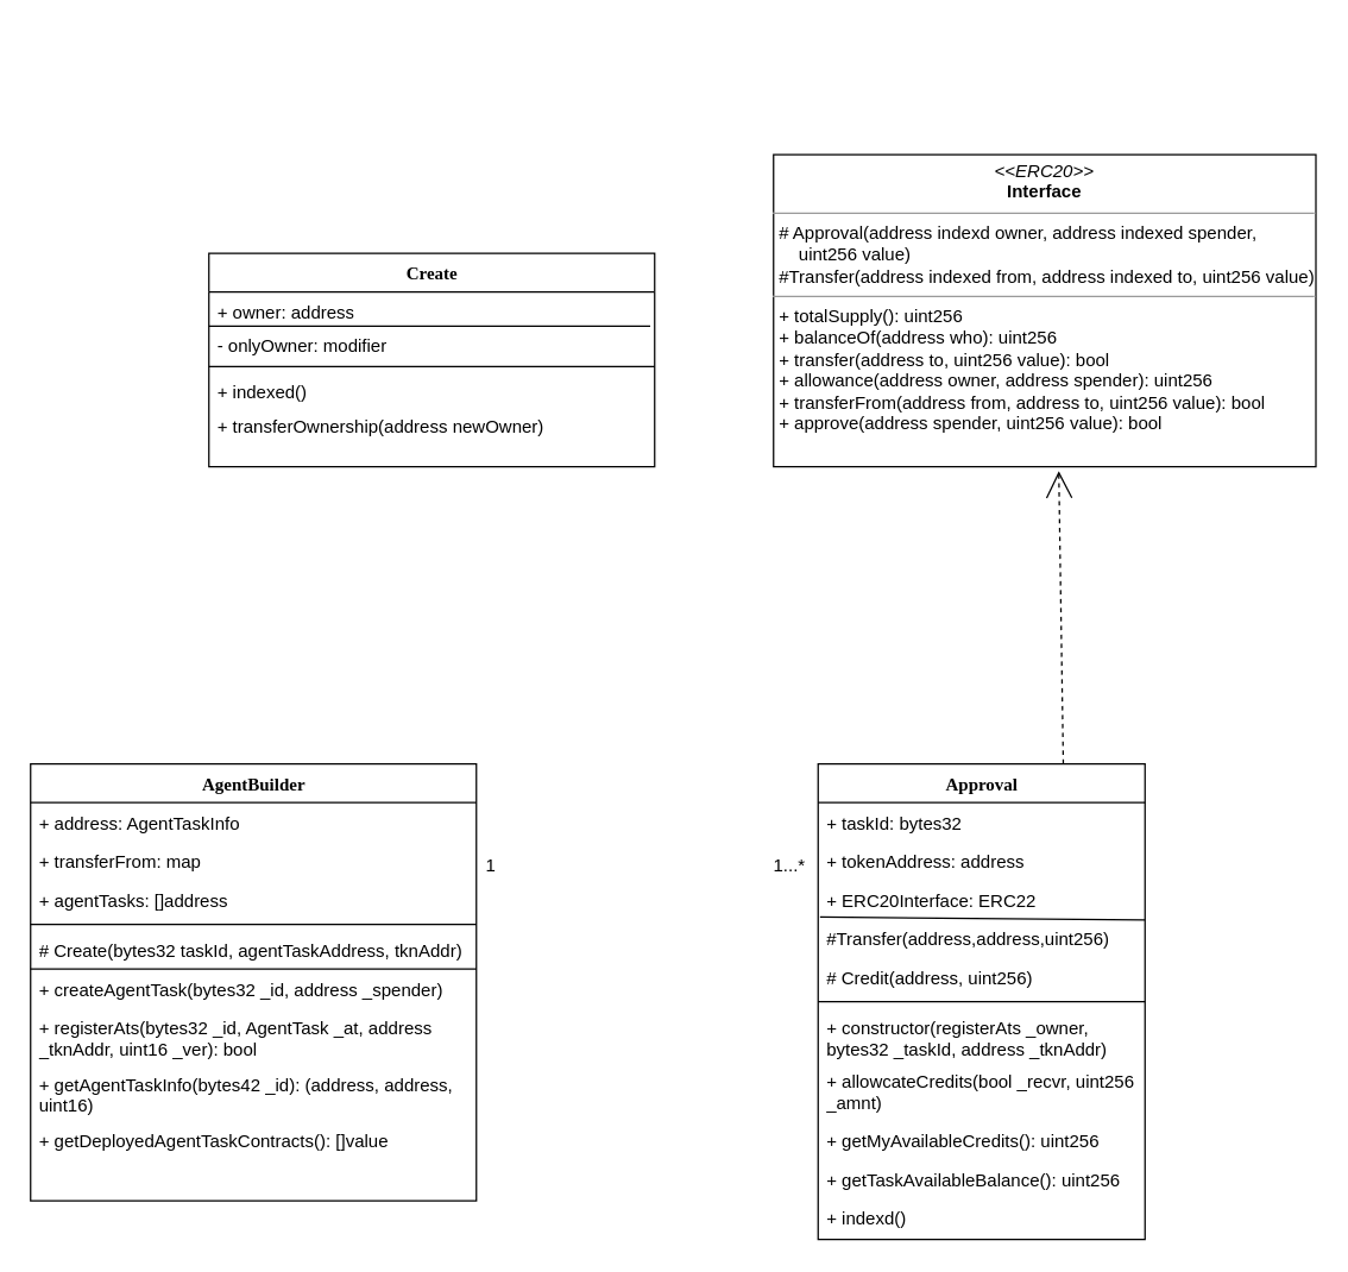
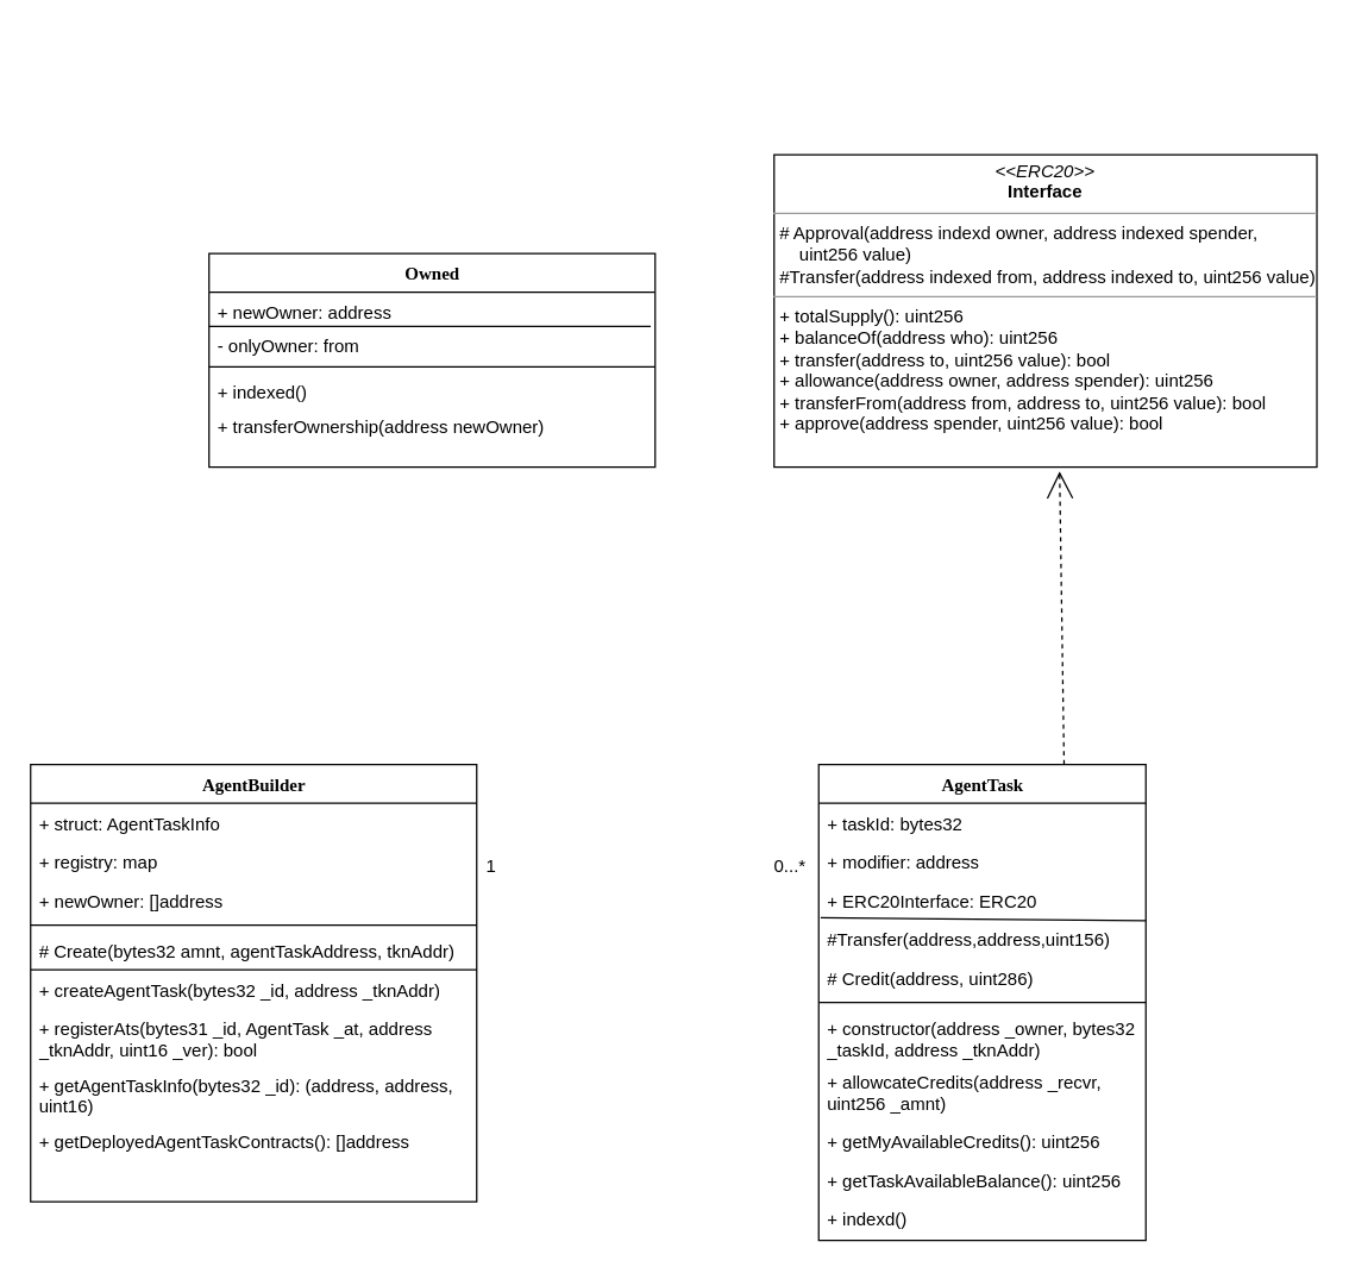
- <mxCell id="33" value="Create" style="swimlane;html=1;fontStyle=1;align=center;verticalAlign=top;childLayout=stackLayout;horizontal=1;startSize=26;horizontalStack=0;resizeParent=1;resizeLast=0;collapsible=1;marginBottom=0;swimlaneFillColor=#ffffff;rounded=0;shadow=0;comic=0;labelBackgroundColor=none;strokeWidth=1;fillColor=none;fontFamily=Verdana;fontSize=12" parent="32" vertex="1"><mxGeometry width="300" height="143.59" as="geometry" /></mxCell>
+ <mxCell id="33" value="Owned" style="swimlane;html=1;fontStyle=1;align=center;verticalAlign=top;childLayout=stackLayout;horizontal=1;startSize=26;horizontalStack=0;resizeParent=1;resizeLast=0;collapsible=1;marginBottom=0;swimlaneFillColor=#ffffff;rounded=0;shadow=0;comic=0;labelBackgroundColor=none;strokeWidth=1;fillColor=none;fontFamily=Verdana;fontSize=12" parent="32" vertex="1"><mxGeometry width="300" height="143.59" as="geometry" /></mxCell>
- <mxCell id="34" value="+ owner: address" style="text;html=1;strokeColor=none;fillColor=none;align=left;verticalAlign=top;spacingLeft=4;spacingRight=4;whiteSpace=wrap;overflow=hidden;rotatable=0;points=[[0,0.5],[1,0.5]];portConstraint=eastwest;" parent="33" vertex="1"><mxGeometry y="26" width="300" height="23.31" as="geometry" /></mxCell>
+ <mxCell id="34" value="+ newOwner: address" style="text;html=1;strokeColor=none;fillColor=none;align=left;verticalAlign=top;spacingLeft=4;spacingRight=4;whiteSpace=wrap;overflow=hidden;rotatable=0;points=[[0,0.5],[1,0.5]];portConstraint=eastwest;" parent="33" vertex="1"><mxGeometry y="26" width="300" height="23.31" as="geometry" /></mxCell>
- <mxCell id="35" value="- onlyOwner: modifier" style="text;html=1;strokeColor=none;fillColor=none;align=left;verticalAlign=top;spacingLeft=4;spacingRight=4;whiteSpace=wrap;overflow=hidden;rotatable=0;points=[[0,0.5],[1,0.5]];portConstraint=eastwest;" parent="33" vertex="1"><mxGeometry y="49.31" width="300" height="23.31" as="geometry" /></mxCell>
+ <mxCell id="35" value="- onlyOwner: from" style="text;html=1;strokeColor=none;fillColor=none;align=left;verticalAlign=top;spacingLeft=4;spacingRight=4;whiteSpace=wrap;overflow=hidden;rotatable=0;points=[[0,0.5],[1,0.5]];portConstraint=eastwest;" parent="33" vertex="1"><mxGeometry y="49.31" width="300" height="23.31" as="geometry" /></mxCell>
- <mxCell id="5" value="Approval" style="swimlane;html=1;fontStyle=1;align=center;verticalAlign=top;childLayout=stackLayout;horizontal=1;startSize=26;horizontalStack=0;resizeParent=1;resizeLast=0;collapsible=1;marginBottom=0;swimlaneFillColor=#ffffff;rounded=0;shadow=0;comic=0;labelBackgroundColor=none;strokeWidth=1;fillColor=none;fontFamily=Verdana;fontSize=12" parent="1" vertex="1"><mxGeometry x="550" y="513.59" width="220" height="320" as="geometry" /></mxCell>
+ <mxCell id="5" value="AgentTask" style="swimlane;html=1;fontStyle=1;align=center;verticalAlign=top;childLayout=stackLayout;horizontal=1;startSize=26;horizontalStack=0;resizeParent=1;resizeLast=0;collapsible=1;marginBottom=0;swimlaneFillColor=#ffffff;rounded=0;shadow=0;comic=0;labelBackgroundColor=none;strokeWidth=1;fillColor=none;fontFamily=Verdana;fontSize=12" parent="1" vertex="1"><mxGeometry x="550" y="513.59" width="220" height="320" as="geometry" /></mxCell>
- <mxCell id="21" value="+ address: AgentTaskInfo" style="text;html=1;strokeColor=none;fillColor=none;align=left;verticalAlign=top;spacingLeft=4;spacingRight=4;whiteSpace=wrap;overflow=hidden;rotatable=0;points=[[0,0.5],[1,0.5]];portConstraint=eastwest;" parent="20" vertex="1"><mxGeometry y="26" width="300" height="26" as="geometry" /></mxCell>
+ <mxCell id="21" value="+ struct: AgentTaskInfo" style="text;html=1;strokeColor=none;fillColor=none;align=left;verticalAlign=top;spacingLeft=4;spacingRight=4;whiteSpace=wrap;overflow=hidden;rotatable=0;points=[[0,0.5],[1,0.5]];portConstraint=eastwest;" parent="20" vertex="1"><mxGeometry y="26" width="300" height="26" as="geometry" /></mxCell>
- <mxCell id="22" value="+ transferFrom: map" style="text;html=1;strokeColor=none;fillColor=none;align=left;verticalAlign=top;spacingLeft=4;spacingRight=4;whiteSpace=wrap;overflow=hidden;rotatable=0;points=[[0,0.5],[1,0.5]];portConstraint=eastwest;" parent="20" vertex="1"><mxGeometry y="52" width="300" height="26" as="geometry" /></mxCell>
+ <mxCell id="22" value="+ registry: map" style="text;html=1;strokeColor=none;fillColor=none;align=left;verticalAlign=top;spacingLeft=4;spacingRight=4;whiteSpace=wrap;overflow=hidden;rotatable=0;points=[[0,0.5],[1,0.5]];portConstraint=eastwest;" parent="20" vertex="1"><mxGeometry y="52" width="300" height="26" as="geometry" /></mxCell>
- <mxCell id="7" value="+ tokenAddress: address" style="text;html=1;strokeColor=none;fillColor=none;align=left;verticalAlign=top;spacingLeft=4;spacingRight=4;whiteSpace=wrap;overflow=hidden;rotatable=0;points=[[0,0.5],[1,0.5]];portConstraint=eastwest;" parent="5" vertex="1"><mxGeometry y="52" width="220" height="26" as="geometry" /></mxCell>
+ <mxCell id="7" value="+ modifier: address" style="text;html=1;strokeColor=none;fillColor=none;align=left;verticalAlign=top;spacingLeft=4;spacingRight=4;whiteSpace=wrap;overflow=hidden;rotatable=0;points=[[0,0.5],[1,0.5]];portConstraint=eastwest;" parent="5" vertex="1"><mxGeometry y="52" width="220" height="26" as="geometry" /></mxCell>
- <mxCell id="41" value="1...*" style="text;html=1;strokeColor=none;fillColor=none;align=center;verticalAlign=middle;whiteSpace=wrap;rounded=0;" parent="1" vertex="1"><mxGeometry x="511" y="571.59" width="40" height="20" as="geometry" /></mxCell>
+ <mxCell id="41" value="0...*" style="text;html=1;strokeColor=none;fillColor=none;align=center;verticalAlign=middle;whiteSpace=wrap;rounded=0;" parent="1" vertex="1"><mxGeometry x="511" y="571.59" width="40" height="20" as="geometry" /></mxCell>
- <mxCell id="23" value="+ agentTasks: []address" style="text;html=1;strokeColor=none;fillColor=none;align=left;verticalAlign=top;spacingLeft=4;spacingRight=4;whiteSpace=wrap;overflow=hidden;rotatable=0;points=[[0,0.5],[1,0.5]];portConstraint=eastwest;" parent="20" vertex="1"><mxGeometry y="78" width="300" height="26" as="geometry" /></mxCell>
+ <mxCell id="23" value="+ newOwner: []address" style="text;html=1;strokeColor=none;fillColor=none;align=left;verticalAlign=top;spacingLeft=4;spacingRight=4;whiteSpace=wrap;overflow=hidden;rotatable=0;points=[[0,0.5],[1,0.5]];portConstraint=eastwest;" parent="20" vertex="1"><mxGeometry y="78" width="300" height="26" as="geometry" /></mxCell>
- <mxCell id="8" value="+ ERC20Interface: ERC22" style="text;html=1;strokeColor=none;fillColor=none;align=left;verticalAlign=top;spacingLeft=4;spacingRight=4;whiteSpace=wrap;overflow=hidden;rotatable=0;points=[[0,0.5],[1,0.5]];portConstraint=eastwest;" parent="5" vertex="1"><mxGeometry y="78" width="220" height="26" as="geometry" /></mxCell>
+ <mxCell id="8" value="+ ERC20Interface: ERC20" style="text;html=1;strokeColor=none;fillColor=none;align=left;verticalAlign=top;spacingLeft=4;spacingRight=4;whiteSpace=wrap;overflow=hidden;rotatable=0;points=[[0,0.5],[1,0.5]];portConstraint=eastwest;" parent="5" vertex="1"><mxGeometry y="78" width="220" height="26" as="geometry" /></mxCell>
- <mxCell id="9" value="#Transfer(address,address,uint256)" style="text;html=1;strokeColor=none;fillColor=none;align=left;verticalAlign=top;spacingLeft=4;spacingRight=4;whiteSpace=wrap;overflow=hidden;rotatable=0;points=[[0,0.5],[1,0.5]];portConstraint=eastwest;" parent="5" vertex="1"><mxGeometry y="104" width="220" height="26" as="geometry" /></mxCell>
+ <mxCell id="9" value="#Transfer(address,address,uint156)" style="text;html=1;strokeColor=none;fillColor=none;align=left;verticalAlign=top;spacingLeft=4;spacingRight=4;whiteSpace=wrap;overflow=hidden;rotatable=0;points=[[0,0.5],[1,0.5]];portConstraint=eastwest;" parent="5" vertex="1"><mxGeometry y="104" width="220" height="26" as="geometry" /></mxCell>
- <mxCell id="25" value="# Create(bytes32 taskId, agentTaskAddress, tknAddr)" style="text;html=1;strokeColor=none;fillColor=none;align=left;verticalAlign=top;spacingLeft=4;spacingRight=4;whiteSpace=wrap;overflow=hidden;rotatable=0;points=[[0,0.5],[1,0.5]];portConstraint=eastwest;" parent="20" vertex="1"><mxGeometry y="112" width="300" height="26" as="geometry" /></mxCell>
+ <mxCell id="25" value="# Create(bytes32 amnt, agentTaskAddress, tknAddr)" style="text;html=1;strokeColor=none;fillColor=none;align=left;verticalAlign=top;spacingLeft=4;spacingRight=4;whiteSpace=wrap;overflow=hidden;rotatable=0;points=[[0,0.5],[1,0.5]];portConstraint=eastwest;" parent="20" vertex="1"><mxGeometry y="112" width="300" height="26" as="geometry" /></mxCell>
- <mxCell id="10" value="# Credit(address, uint256)" style="text;html=1;strokeColor=none;fillColor=none;align=left;verticalAlign=top;spacingLeft=4;spacingRight=4;whiteSpace=wrap;overflow=hidden;rotatable=0;points=[[0,0.5],[1,0.5]];portConstraint=eastwest;" parent="5" vertex="1"><mxGeometry y="130" width="220" height="26" as="geometry" /></mxCell>
+ <mxCell id="10" value="# Credit(address, uint286)" style="text;html=1;strokeColor=none;fillColor=none;align=left;verticalAlign=top;spacingLeft=4;spacingRight=4;whiteSpace=wrap;overflow=hidden;rotatable=0;points=[[0,0.5],[1,0.5]];portConstraint=eastwest;" parent="5" vertex="1"><mxGeometry y="130" width="220" height="26" as="geometry" /></mxCell>
- <mxCell id="26" value="+ createAgentTask(bytes32 _id, address _spender)" style="text;html=1;strokeColor=none;fillColor=none;align=left;verticalAlign=top;spacingLeft=4;spacingRight=4;whiteSpace=wrap;overflow=hidden;rotatable=0;points=[[0,0.5],[1,0.5]];portConstraint=eastwest;" parent="20" vertex="1"><mxGeometry y="138" width="300" height="26" as="geometry" /></mxCell>
+ <mxCell id="26" value="+ createAgentTask(bytes32 _id, address _tknAddr)" style="text;html=1;strokeColor=none;fillColor=none;align=left;verticalAlign=top;spacingLeft=4;spacingRight=4;whiteSpace=wrap;overflow=hidden;rotatable=0;points=[[0,0.5],[1,0.5]];portConstraint=eastwest;" parent="20" vertex="1"><mxGeometry y="138" width="300" height="26" as="geometry" /></mxCell>
- <mxCell id="27" value="+ registerAts(bytes32 _id, AgentTask _at, address _tknAddr, uint16 _ver): bool" style="text;html=1;strokeColor=none;fillColor=none;align=left;verticalAlign=top;spacingLeft=4;spacingRight=4;whiteSpace=wrap;overflow=hidden;rotatable=0;points=[[0,0.5],[1,0.5]];portConstraint=eastwest;" parent="20" vertex="1"><mxGeometry y="164" width="300" height="38" as="geometry" /></mxCell>
+ <mxCell id="27" value="+ registerAts(bytes31 _id, AgentTask _at, address _tknAddr, uint16 _ver): bool" style="text;html=1;strokeColor=none;fillColor=none;align=left;verticalAlign=top;spacingLeft=4;spacingRight=4;whiteSpace=wrap;overflow=hidden;rotatable=0;points=[[0,0.5],[1,0.5]];portConstraint=eastwest;" parent="20" vertex="1"><mxGeometry y="164" width="300" height="38" as="geometry" /></mxCell>
- <mxCell id="12" value="+ constructor(registerAts _owner, bytes32 _taskId, address _tknAddr)" style="text;html=1;strokeColor=none;fillColor=none;align=left;verticalAlign=top;spacingLeft=4;spacingRight=4;whiteSpace=wrap;overflow=hidden;rotatable=0;points=[[0,0.5],[1,0.5]];portConstraint=eastwest;" parent="5" vertex="1"><mxGeometry y="164" width="220" height="36" as="geometry" /></mxCell>
+ <mxCell id="12" value="+ constructor(address _owner, bytes32 _taskId, address _tknAddr)" style="text;html=1;strokeColor=none;fillColor=none;align=left;verticalAlign=top;spacingLeft=4;spacingRight=4;whiteSpace=wrap;overflow=hidden;rotatable=0;points=[[0,0.5],[1,0.5]];portConstraint=eastwest;" parent="5" vertex="1"><mxGeometry y="164" width="220" height="36" as="geometry" /></mxCell>
- <mxCell id="13" value="+ allowcateCredits(bool _recvr, uint256 _amnt)" style="text;html=1;strokeColor=none;fillColor=none;align=left;verticalAlign=top;spacingLeft=4;spacingRight=4;whiteSpace=wrap;overflow=hidden;rotatable=0;points=[[0,0.5],[1,0.5]];portConstraint=eastwest;" parent="5" vertex="1"><mxGeometry y="200" width="220" height="40" as="geometry" /></mxCell>
+ <mxCell id="13" value="+ allowcateCredits(address _recvr, uint256 _amnt)" style="text;html=1;strokeColor=none;fillColor=none;align=left;verticalAlign=top;spacingLeft=4;spacingRight=4;whiteSpace=wrap;overflow=hidden;rotatable=0;points=[[0,0.5],[1,0.5]];portConstraint=eastwest;" parent="5" vertex="1"><mxGeometry y="200" width="220" height="40" as="geometry" /></mxCell>
- <mxCell id="28" value="+ getAgentTaskInfo(bytes42 _id): (address, address, uint16)" style="text;html=1;strokeColor=none;fillColor=none;align=left;verticalAlign=top;spacingLeft=4;spacingRight=4;whiteSpace=wrap;overflow=hidden;rotatable=0;points=[[0,0.5],[1,0.5]];portConstraint=eastwest;" parent="20" vertex="1"><mxGeometry y="202" width="300" height="38" as="geometry" /></mxCell>
+ <mxCell id="28" value="+ getAgentTaskInfo(bytes32 _id): (address, address, uint16)" style="text;html=1;strokeColor=none;fillColor=none;align=left;verticalAlign=top;spacingLeft=4;spacingRight=4;whiteSpace=wrap;overflow=hidden;rotatable=0;points=[[0,0.5],[1,0.5]];portConstraint=eastwest;" parent="20" vertex="1"><mxGeometry y="202" width="300" height="38" as="geometry" /></mxCell>
- <mxCell id="29" value="+ getDeployedAgentTaskContracts(): []value" style="text;html=1;strokeColor=none;fillColor=none;align=left;verticalAlign=top;spacingLeft=4;spacingRight=4;whiteSpace=wrap;overflow=hidden;rotatable=0;points=[[0,0.5],[1,0.5]];portConstraint=eastwest;" parent="20" vertex="1"><mxGeometry y="240" width="300" height="46" as="geometry" /></mxCell>
+ <mxCell id="29" value="+ getDeployedAgentTaskContracts(): []address" style="text;html=1;strokeColor=none;fillColor=none;align=left;verticalAlign=top;spacingLeft=4;spacingRight=4;whiteSpace=wrap;overflow=hidden;rotatable=0;points=[[0,0.5],[1,0.5]];portConstraint=eastwest;" parent="20" vertex="1"><mxGeometry y="240" width="300" height="46" as="geometry" /></mxCell>
